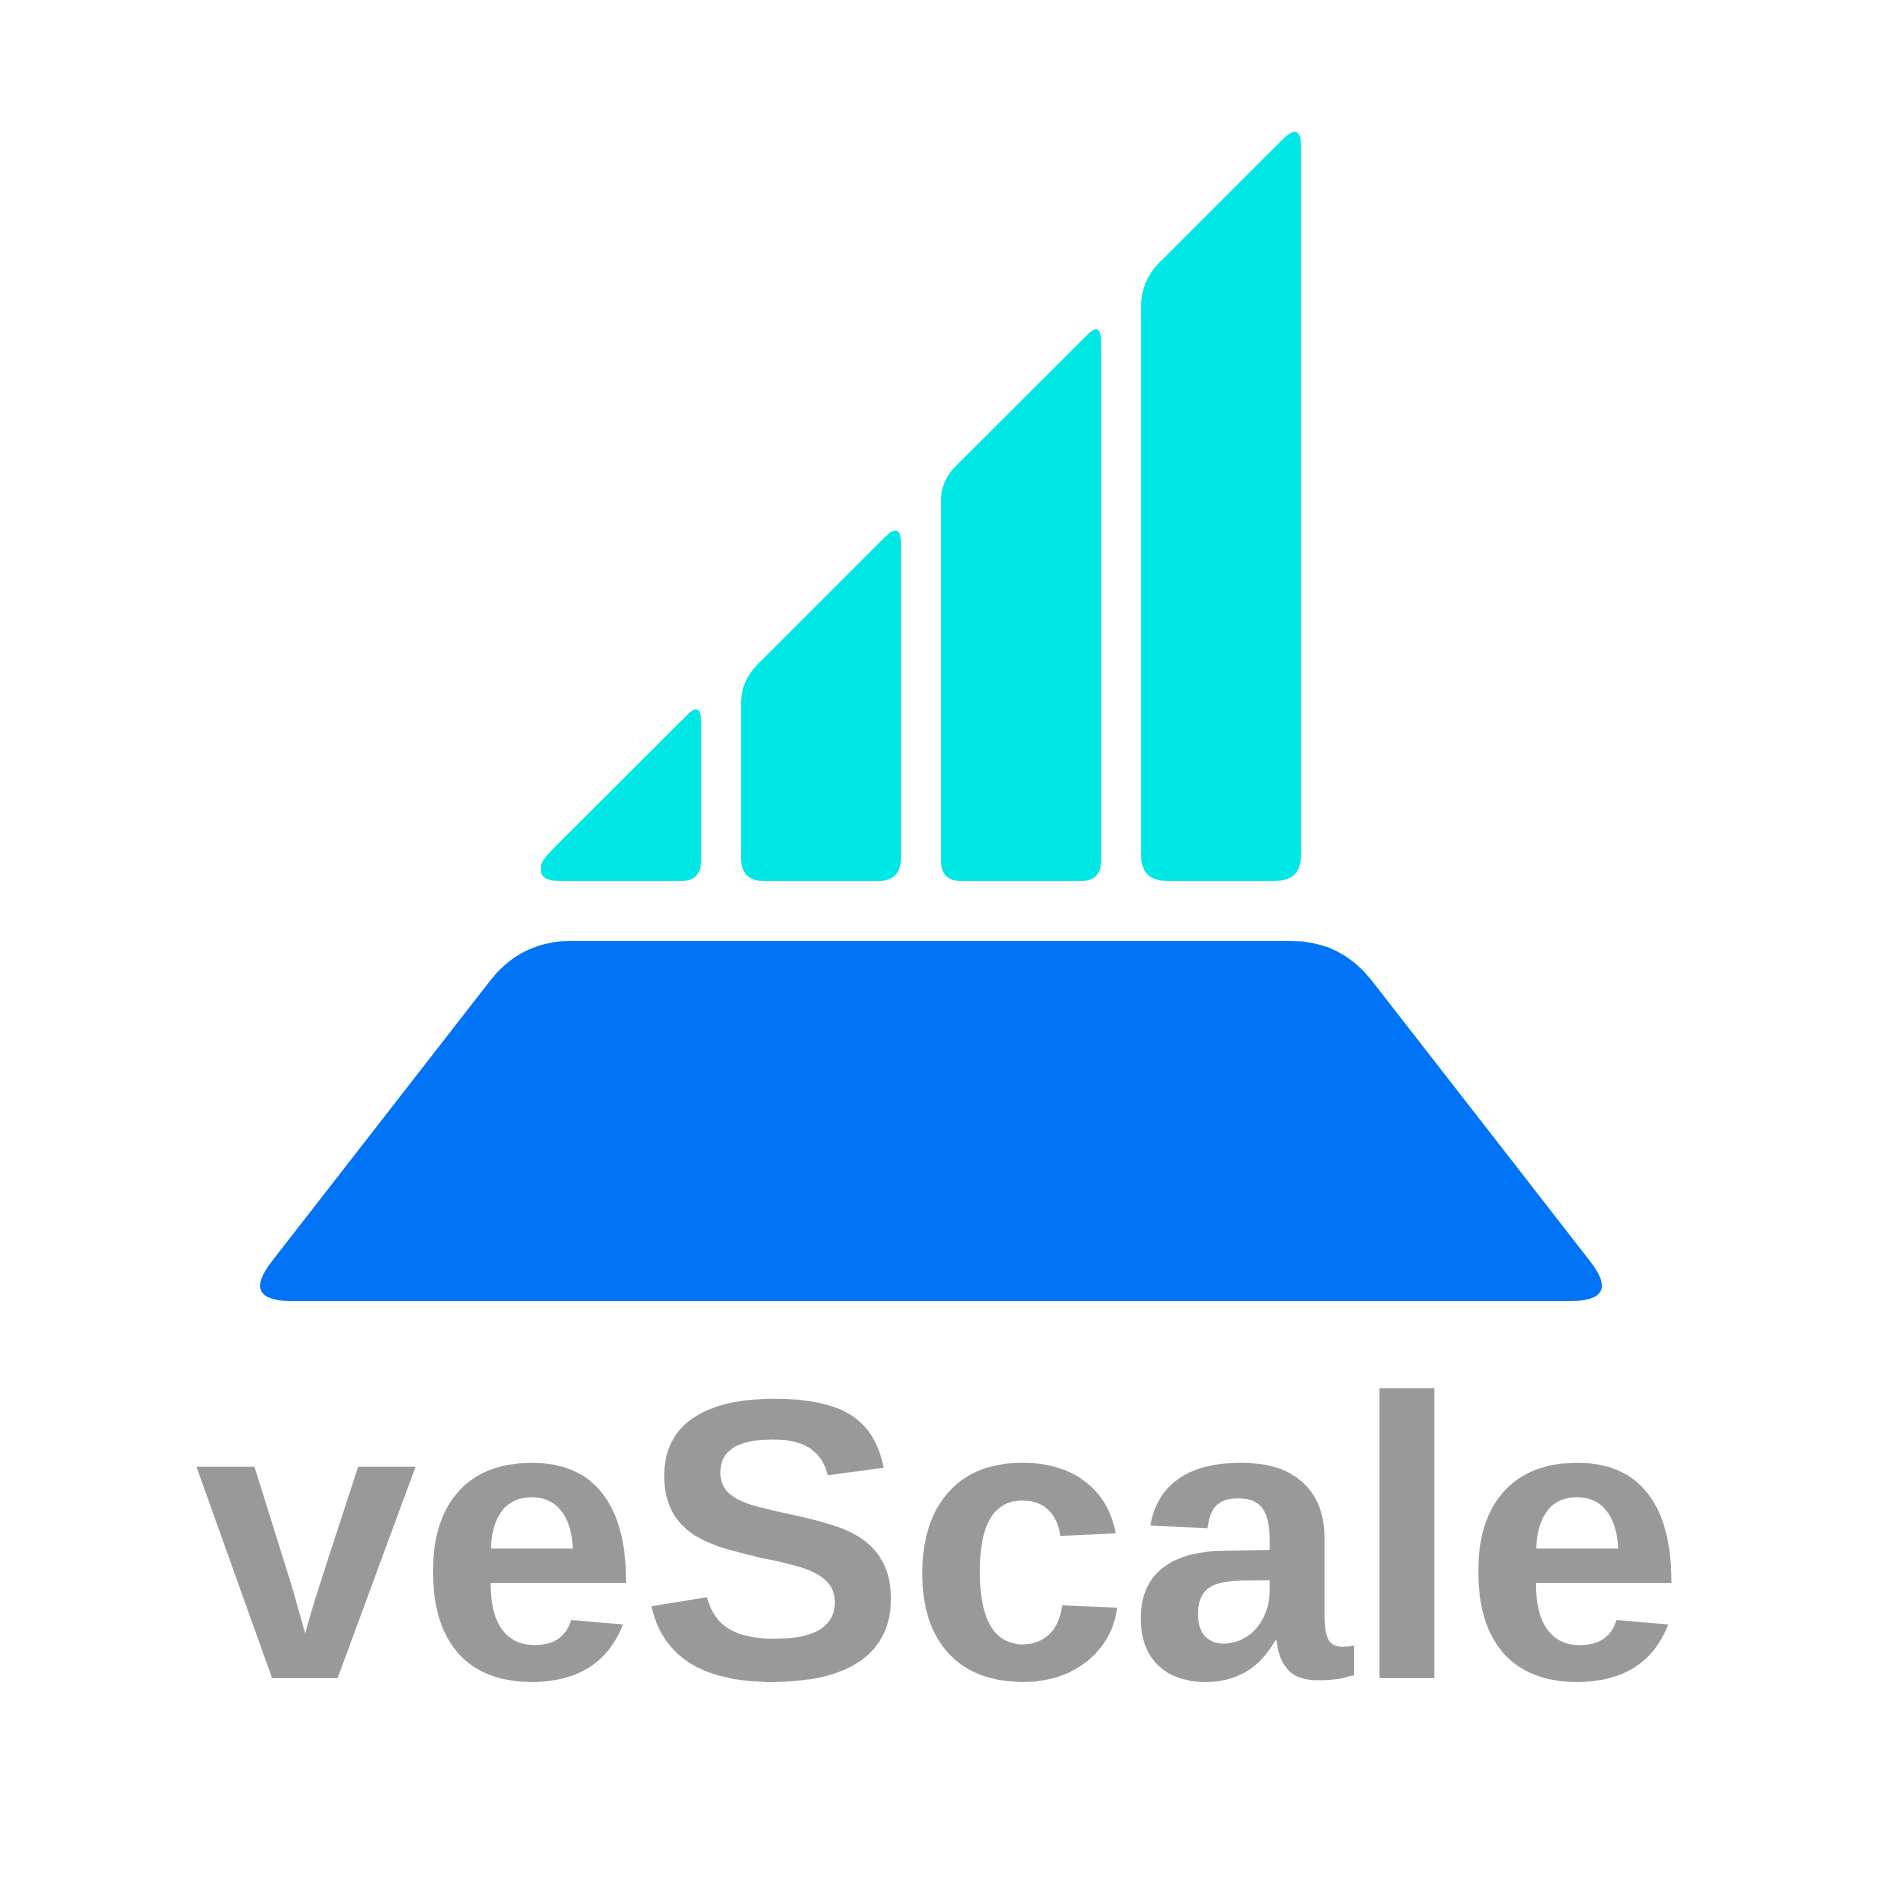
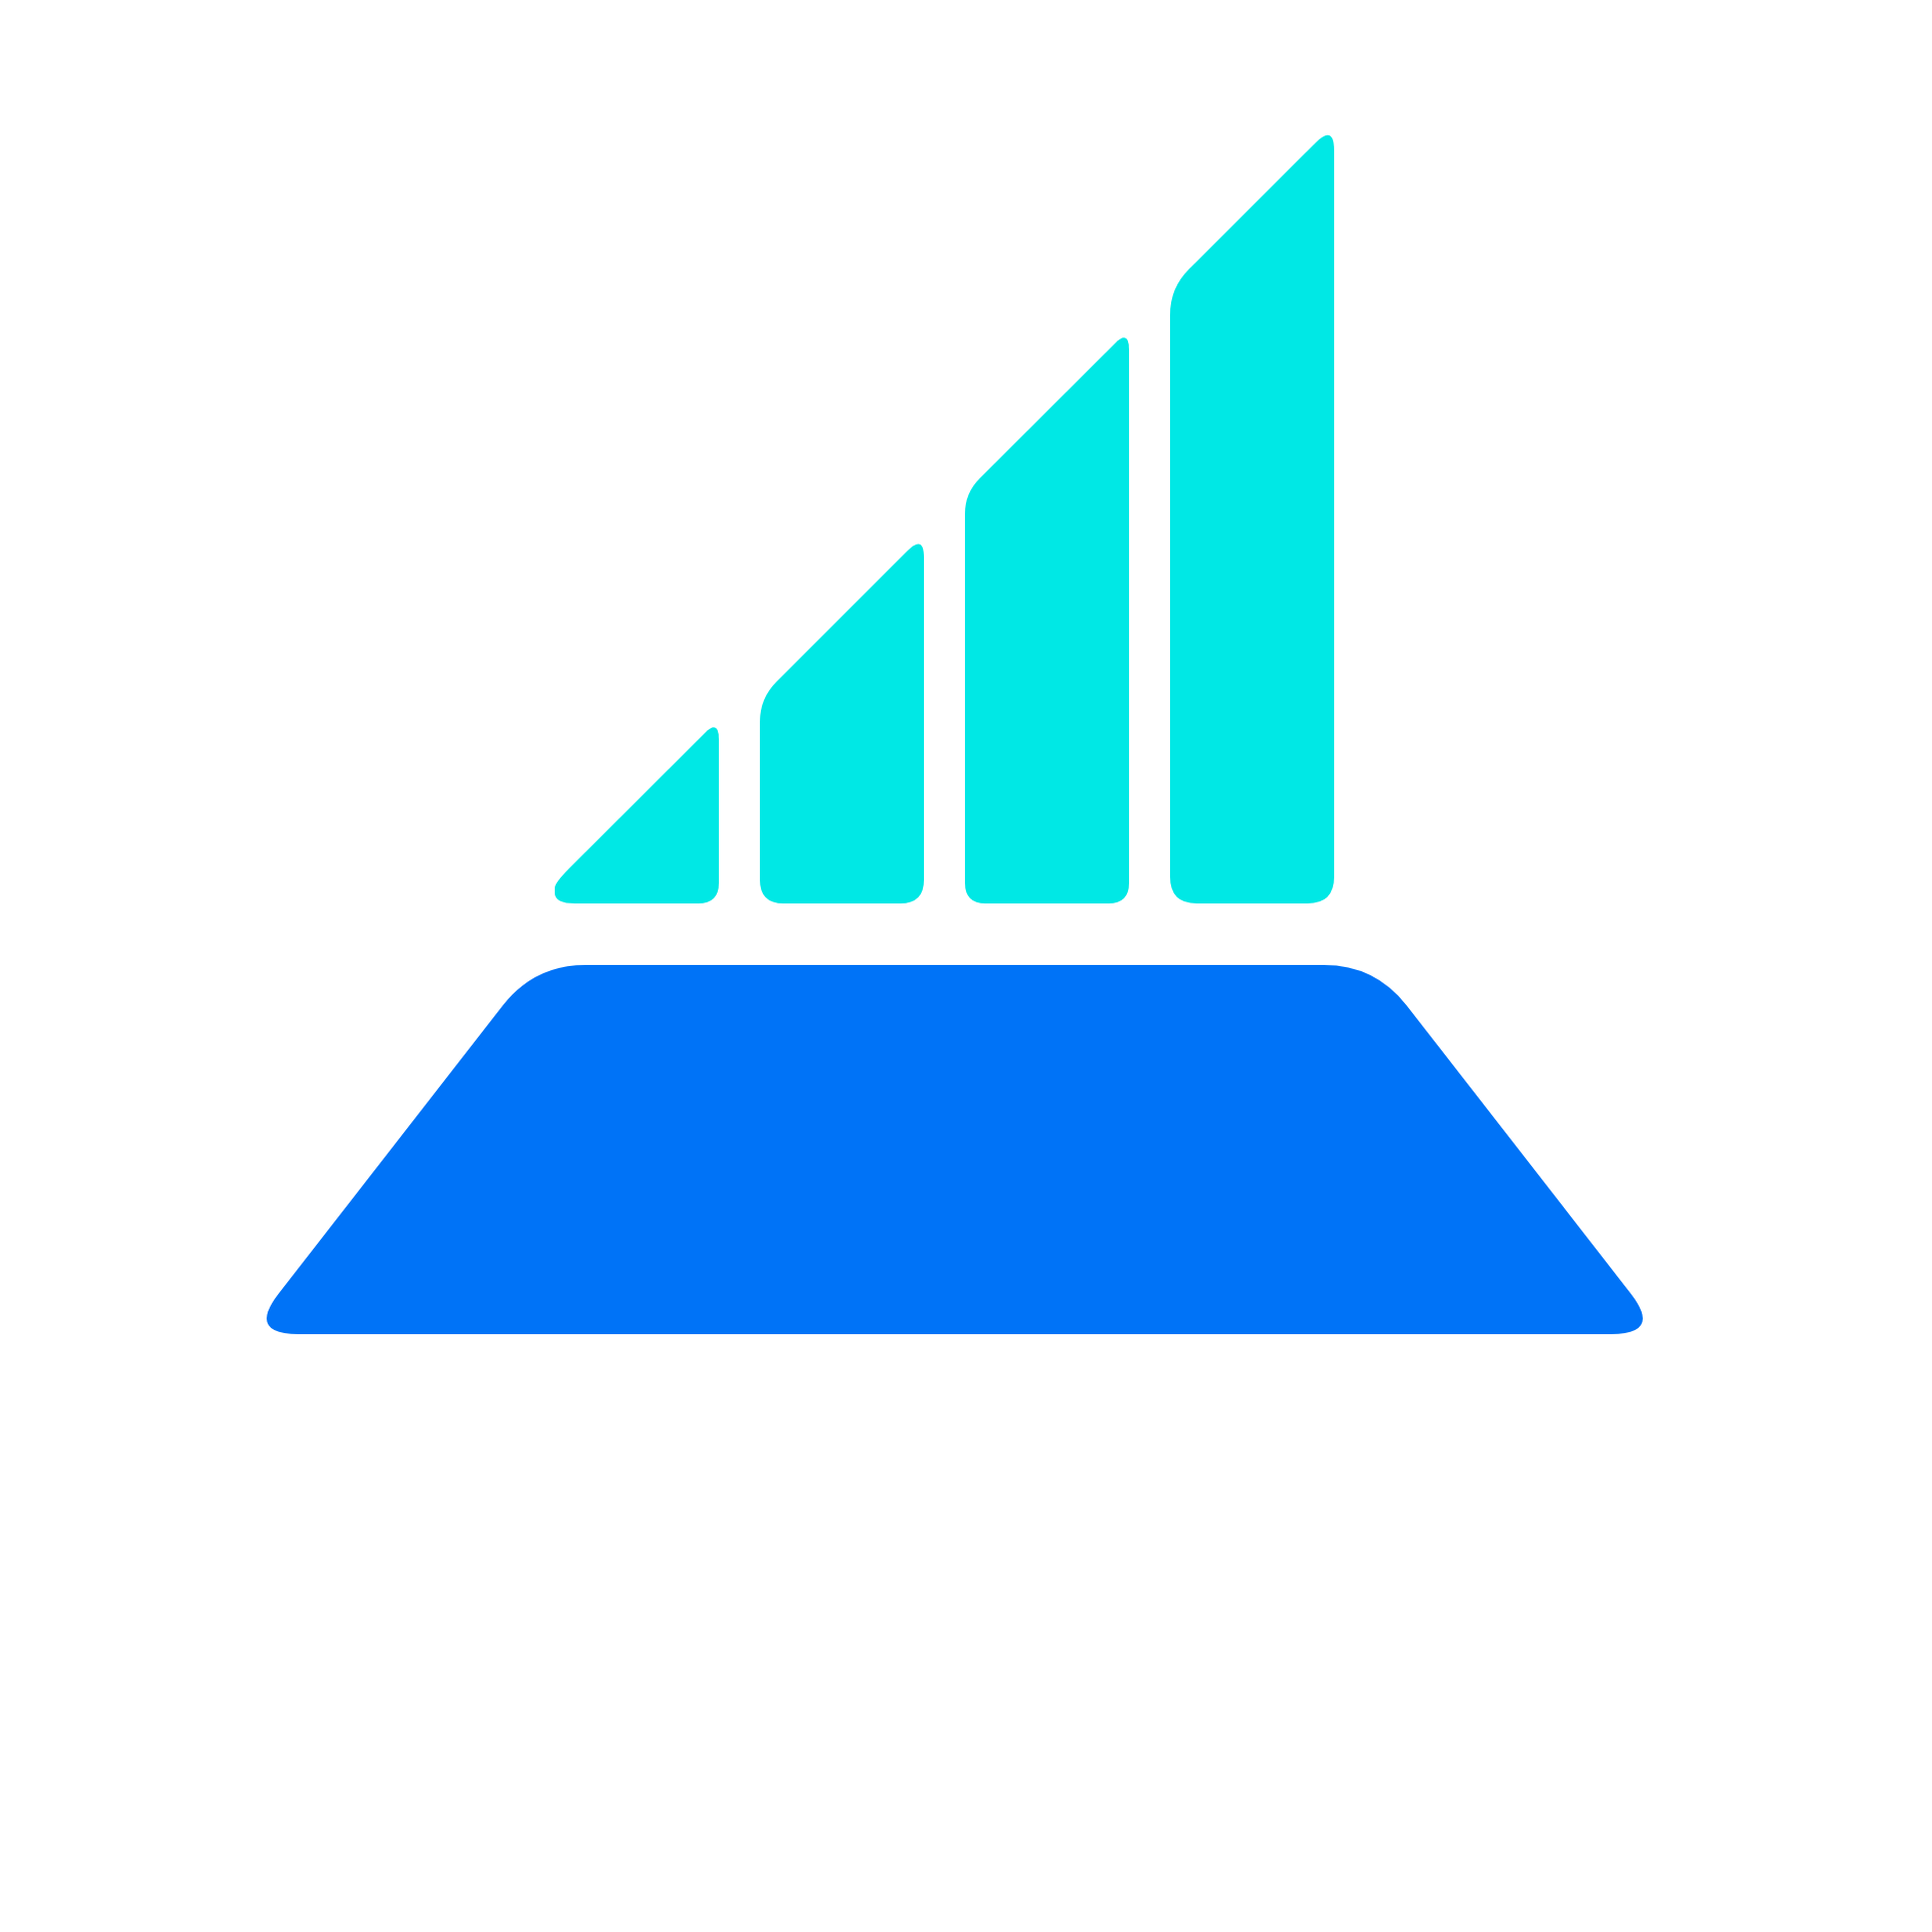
- <mxCell id="3" value="&lt;span style=&quot;font-size: 200px;&quot;&gt;veScale&lt;/span&gt;" style="text;html=1;align=center;verticalAlign=middle;whiteSpace=wrap;rounded=0;strokeWidth=3;fontSize=200;fontFamily=Helvetica;fontStyle=1;fontColor=#999999;" parent="1" vertex="1"><mxGeometry y="700" width="900" height="138.46" as="geometry" x="20" /></mxCell>
